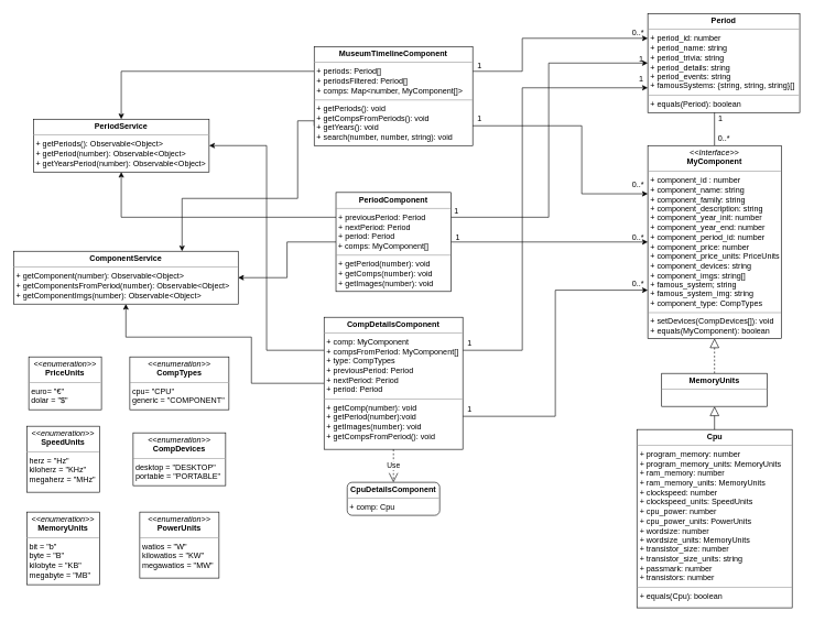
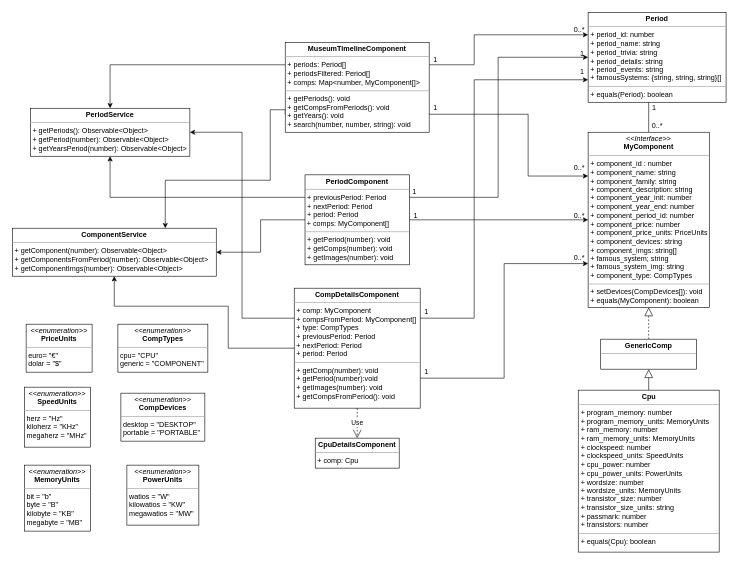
- <mxCell id="11" value="&lt;p style=&quot;margin: 0px ; margin-top: 4px ; text-align: center&quot;&gt;&lt;b&gt;MemoryUnits&lt;/b&gt;&lt;/p&gt;&lt;hr size=&quot;1&quot;&gt;&lt;p style=&quot;margin: 0px ; margin-left: 4px&quot;&gt;&lt;/p&gt;&lt;p style=&quot;margin: 0px ; margin-left: 4px&quot;&gt;&lt;br&gt;&lt;/p&gt;" style="verticalAlign=top;align=left;overflow=fill;fontSize=12;fontFamily=Helvetica;html=1;" parent="1" vertex="1"><mxGeometry x="1001" y="565" width="160" height="50" as="geometry" /></mxCell>
+ <mxCell id="11" value="&lt;p style=&quot;margin: 0px ; margin-top: 4px ; text-align: center&quot;&gt;&lt;b&gt;GenericComp&lt;/b&gt;&lt;/p&gt;&lt;hr size=&quot;1&quot;&gt;&lt;p style=&quot;margin: 0px ; margin-left: 4px&quot;&gt;&lt;/p&gt;&lt;p style=&quot;margin: 0px ; margin-left: 4px&quot;&gt;&lt;br&gt;&lt;/p&gt;" style="verticalAlign=top;align=left;overflow=fill;fontSize=12;fontFamily=Helvetica;html=1;" parent="1" vertex="1"><mxGeometry x="1001" y="565" width="160" height="50" as="geometry" /></mxCell>
- <mxCell id="20" value="&lt;p style=&quot;margin:0px;margin-top:4px;text-align:center;&quot;&gt;&lt;b&gt;CpuDetailsComponent&lt;/b&gt;&lt;/p&gt;&lt;hr size=&quot;1&quot;&gt;&lt;p style=&quot;margin:0px;margin-left:4px;&quot;&gt;+ comp: Cpu&lt;/p&gt;&lt;p style=&quot;margin:0px;margin-left:4px;&quot;&gt;&lt;br&gt;&lt;/p&gt;" style="verticalAlign=top;align=left;overflow=fill;fontSize=12;fontFamily=Helvetica;html=1;rounded=1;" parent="1" vertex="1"><mxGeometry x="525" y="730" width="140" height="50" as="geometry" /></mxCell>
+ <mxCell id="20" value="&lt;p style=&quot;margin:0px;margin-top:4px;text-align:center;&quot;&gt;&lt;b&gt;CpuDetailsComponent&lt;/b&gt;&lt;/p&gt;&lt;hr size=&quot;1&quot;&gt;&lt;p style=&quot;margin:0px;margin-left:4px;&quot;&gt;+ comp: Cpu&lt;/p&gt;&lt;p style=&quot;margin:0px;margin-left:4px;&quot;&gt;&lt;br&gt;&lt;/p&gt;" style="verticalAlign=top;align=left;overflow=fill;fontSize=12;fontFamily=Helvetica;html=1;" parent="1" vertex="1"><mxGeometry x="525" y="730" width="140" height="50" as="geometry" /></mxCell>
